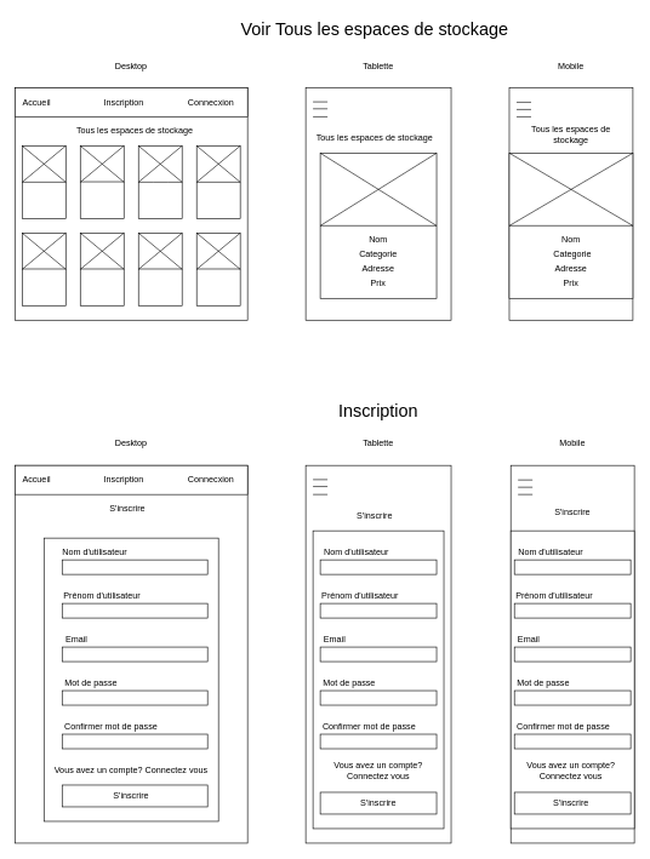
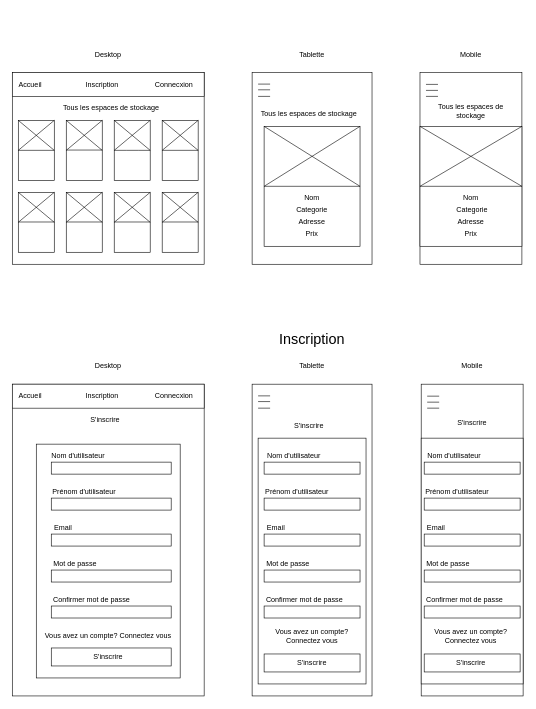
- <mxCell id="2" value="&lt;font style=&quot;font-size: 24px&quot;&gt;Voir Tous les espaces de stockage&lt;/font&gt;" style="text;html=1;strokeColor=none;fillColor=none;align=center;verticalAlign=middle;whiteSpace=wrap;rounded=0;" parent="1" vertex="1"><mxGeometry x="290" y="20" width="450" height="40" as="geometry" /></mxCell>
